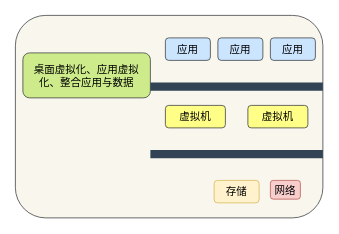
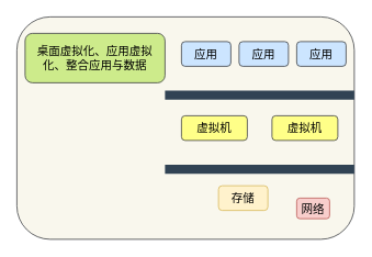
- <mxCell id="3" value="&lt;div&gt;&lt;font style=&quot;font-size: 14px;&quot;&gt;桌面虚拟化、应用虚拟&lt;/font&gt;&lt;/div&gt;&lt;div&gt;&lt;font style=&quot;font-size: 14px;&quot;&gt;化、整合应用与数据&lt;/font&gt;&lt;/div&gt;" style="rounded=1;whiteSpace=wrap;html=1;fillColor=#cdeb8b;strokeColor=#36393d;" vertex="1" parent="1"><mxGeometry x="30" y="70" width="170" height="60" as="geometry" /></mxCell>
+ <mxCell id="3" value="&lt;div&gt;&lt;font style=&quot;font-size: 14px;&quot;&gt;桌面虚拟化、应用虚拟&lt;/font&gt;&lt;/div&gt;&lt;div&gt;&lt;font style=&quot;font-size: 14px;&quot;&gt;化、整合应用与数据&lt;/font&gt;&lt;/div&gt;" style="rounded=1;whiteSpace=wrap;html=1;fillColor=#cdeb8b;strokeColor=#36393d;" vertex="1" parent="1"><mxGeometry x="30" y="40" width="170" height="60" as="geometry" /></mxCell>
- <mxCell id="11" value="&lt;span style=&quot;font-size: 14px;&quot;&gt;存储&lt;/span&gt;" style="rounded=1;whiteSpace=wrap;html=1;fillColor=#fff2cc;strokeColor=#d6b656;" vertex="1" parent="1"><mxGeometry x="285" y="240" width="60" height="30" as="geometry" /></mxCell>
+ <mxCell id="11" value="&lt;span style=&quot;font-size: 14px;&quot;&gt;存储&lt;/span&gt;" style="rounded=1;whiteSpace=wrap;html=1;fillColor=#fff2cc;strokeColor=#d6b656;" vertex="1" parent="1"><mxGeometry x="265" y="225" width="60" height="30" as="geometry" /></mxCell>
